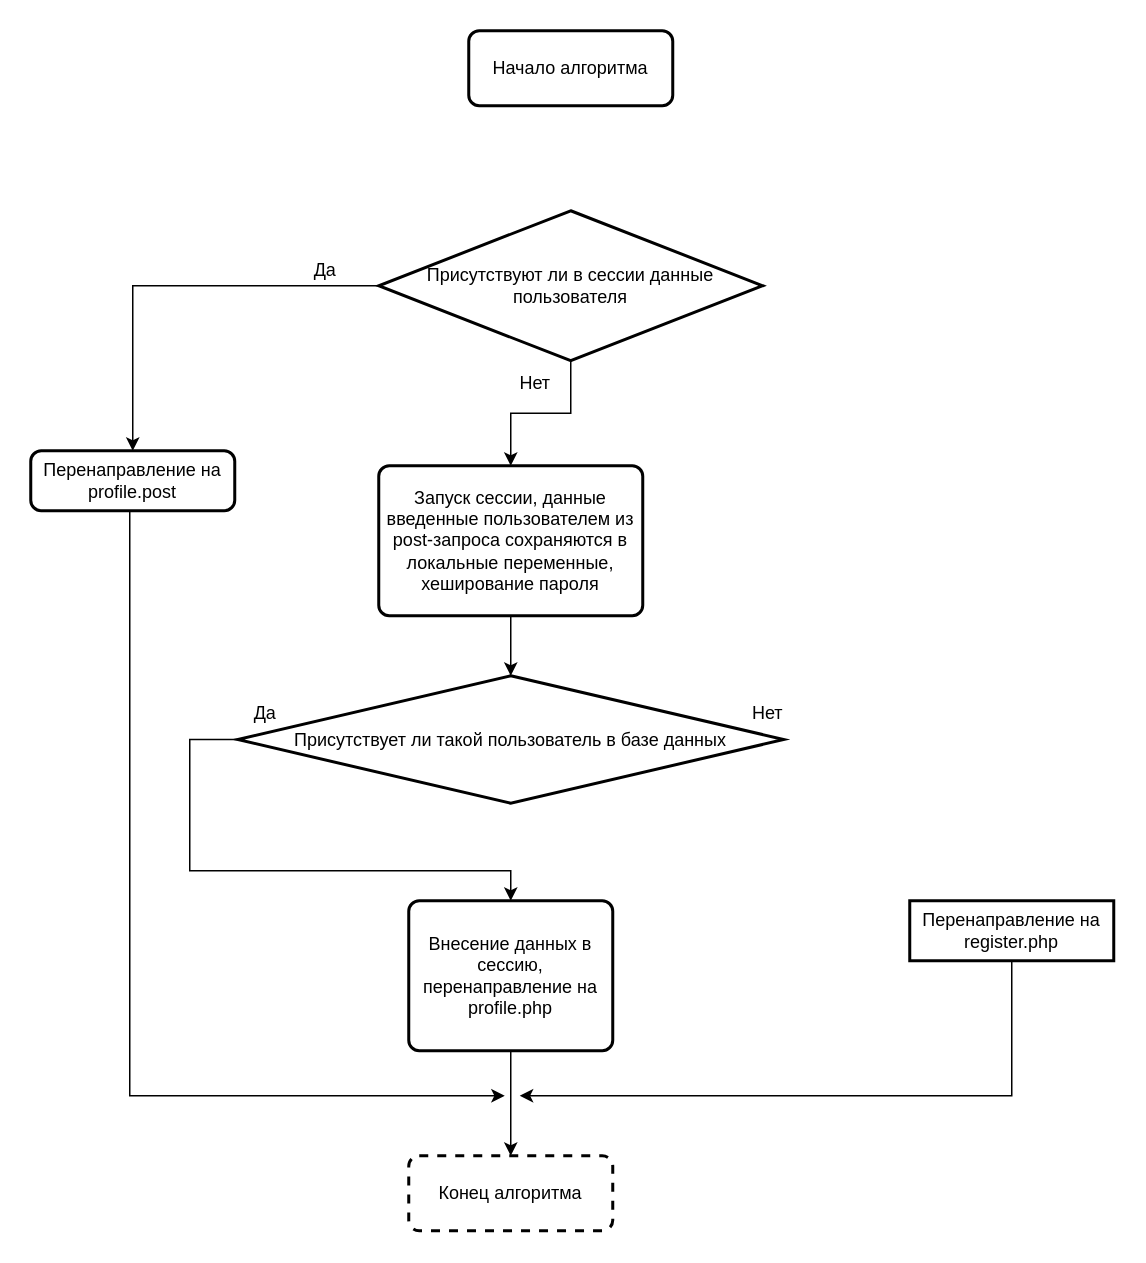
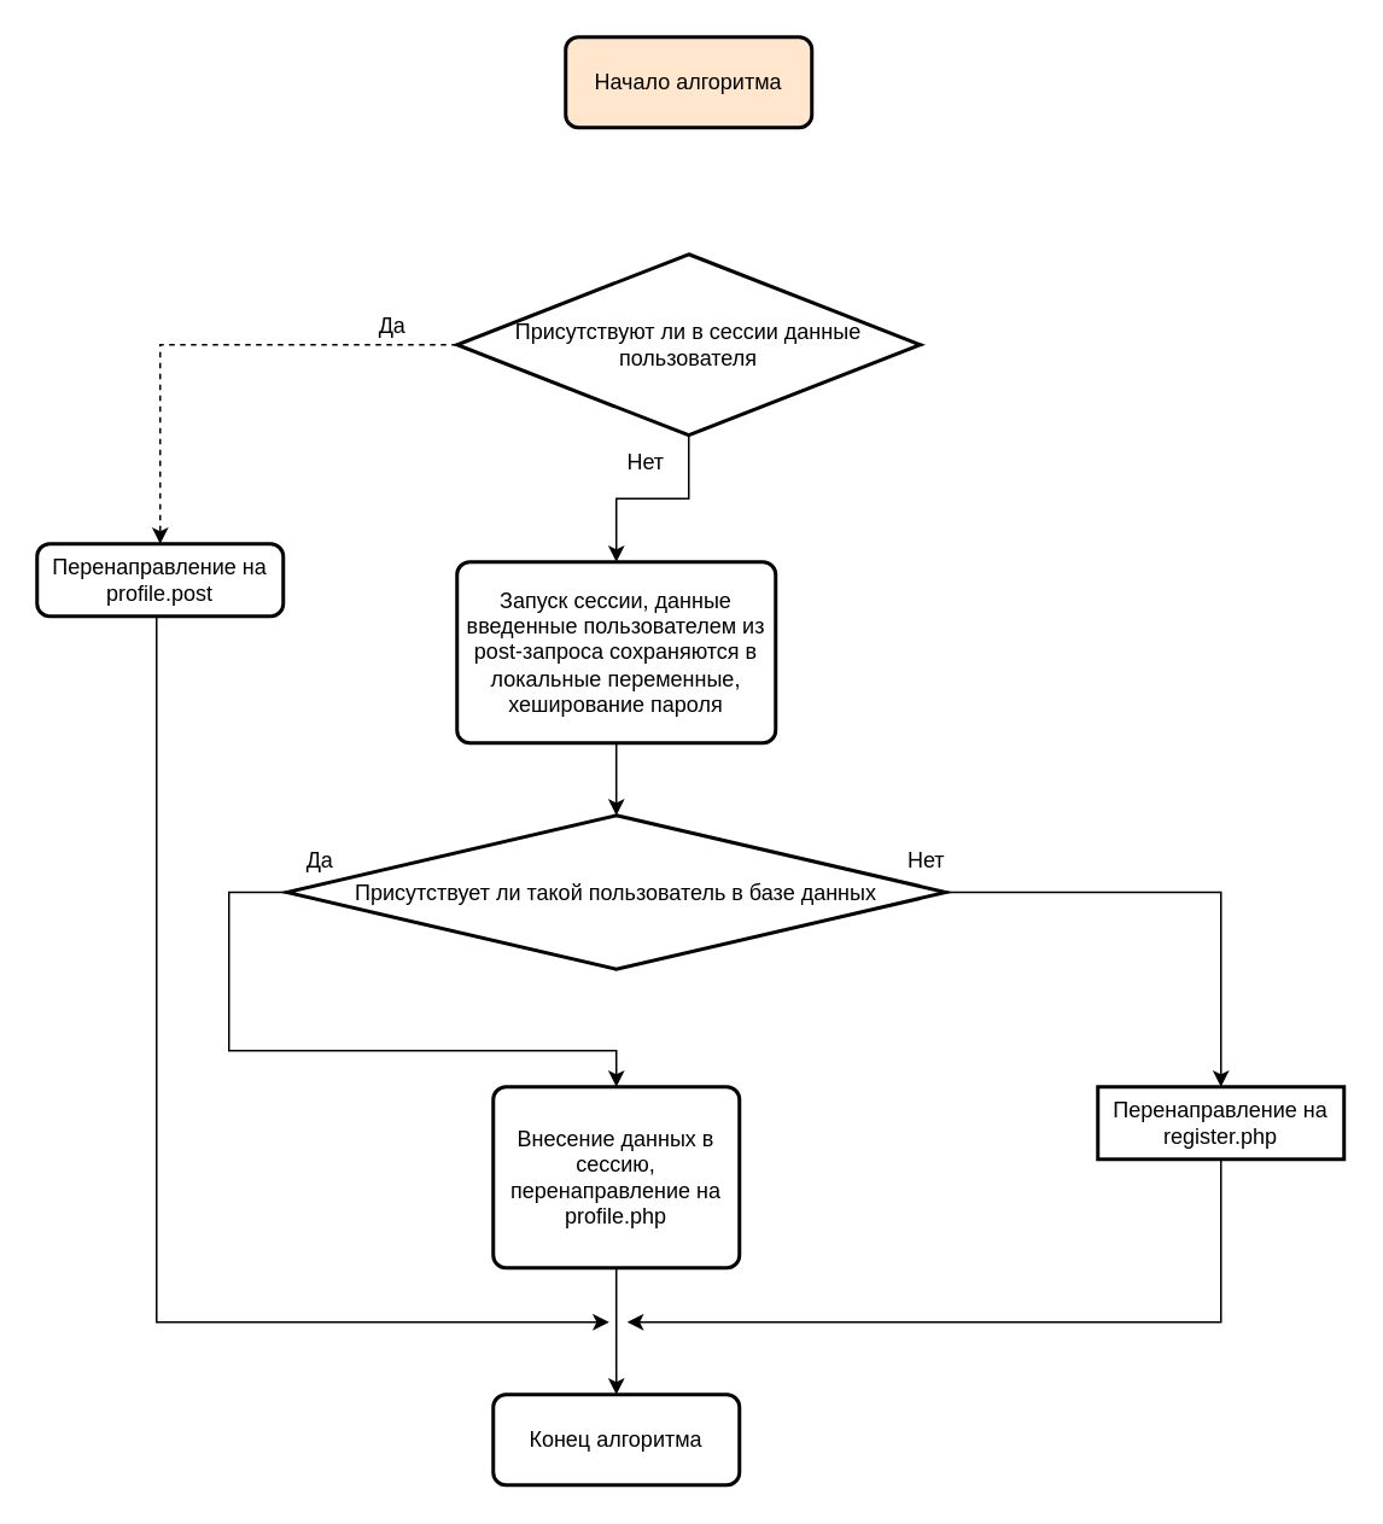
- <mxCell id="11" value="Начало алгоритма" style="rounded=1;whiteSpace=wrap;html=1;absoluteArcSize=1;arcSize=14;strokeWidth=2;" vertex="1" parent="1"><mxGeometry x="312" y="20" width="136" height="50" as="geometry" /></mxCell>
+ <mxCell id="11" value="Начало алгоритма" style="rounded=1;whiteSpace=wrap;html=1;absoluteArcSize=1;arcSize=14;strokeWidth=2;fillColor=#ffe6cc;" vertex="1" parent="1"><mxGeometry x="312" y="20" width="136" height="50" as="geometry" /></mxCell>
- <mxCell id="15" style="edgeStyle=orthogonalEdgeStyle;rounded=0;orthogonalLoop=1;jettySize=auto;html=1;entryX=0.5;entryY=0;entryDx=0;entryDy=0;" edge="1" parent="1" source="17" target="18"><mxGeometry relative="1" as="geometry" /></mxCell>
+ <mxCell id="15" style="edgeStyle=orthogonalEdgeStyle;rounded=0;orthogonalLoop=1;jettySize=auto;html=1;entryX=0.5;entryY=0;entryDx=0;entryDy=0;dashed=1;" edge="1" parent="1" source="17" target="18"><mxGeometry relative="1" as="geometry" /></mxCell>
+ <mxCell id="5" value="" style="edgeStyle=elbowEdgeStyle;elbow=horizontal;endArrow=classic;html=1;rounded=0;exitX=1;exitY=0.5;exitDx=0;exitDy=0;exitPerimeter=0;entryX=0.5;entryY=0;entryDx=0;entryDy=0;" edge="1" parent="1" source="9" target="14"><mxGeometry width="50" height="50" relative="1" as="geometry"><mxPoint x="471" y="495" as="sourcePoint" /><mxPoint x="676" y="800" as="targetPoint" /><Array as="points"><mxPoint x="674" y="500" /></Array></mxGeometry></mxCell>
- <mxCell id="12" value="Конец алгоритма" style="rounded=1;whiteSpace=wrap;html=1;absoluteArcSize=1;arcSize=14;strokeWidth=2;dashed=1;" vertex="1" parent="1"><mxGeometry x="272" y="770" width="136" height="50" as="geometry" /></mxCell>
+ <mxCell id="12" value="Конец алгоритма" style="rounded=1;whiteSpace=wrap;html=1;absoluteArcSize=1;arcSize=14;strokeWidth=2;" vertex="1" parent="1"><mxGeometry x="272" y="770" width="136" height="50" as="geometry" /></mxCell>
